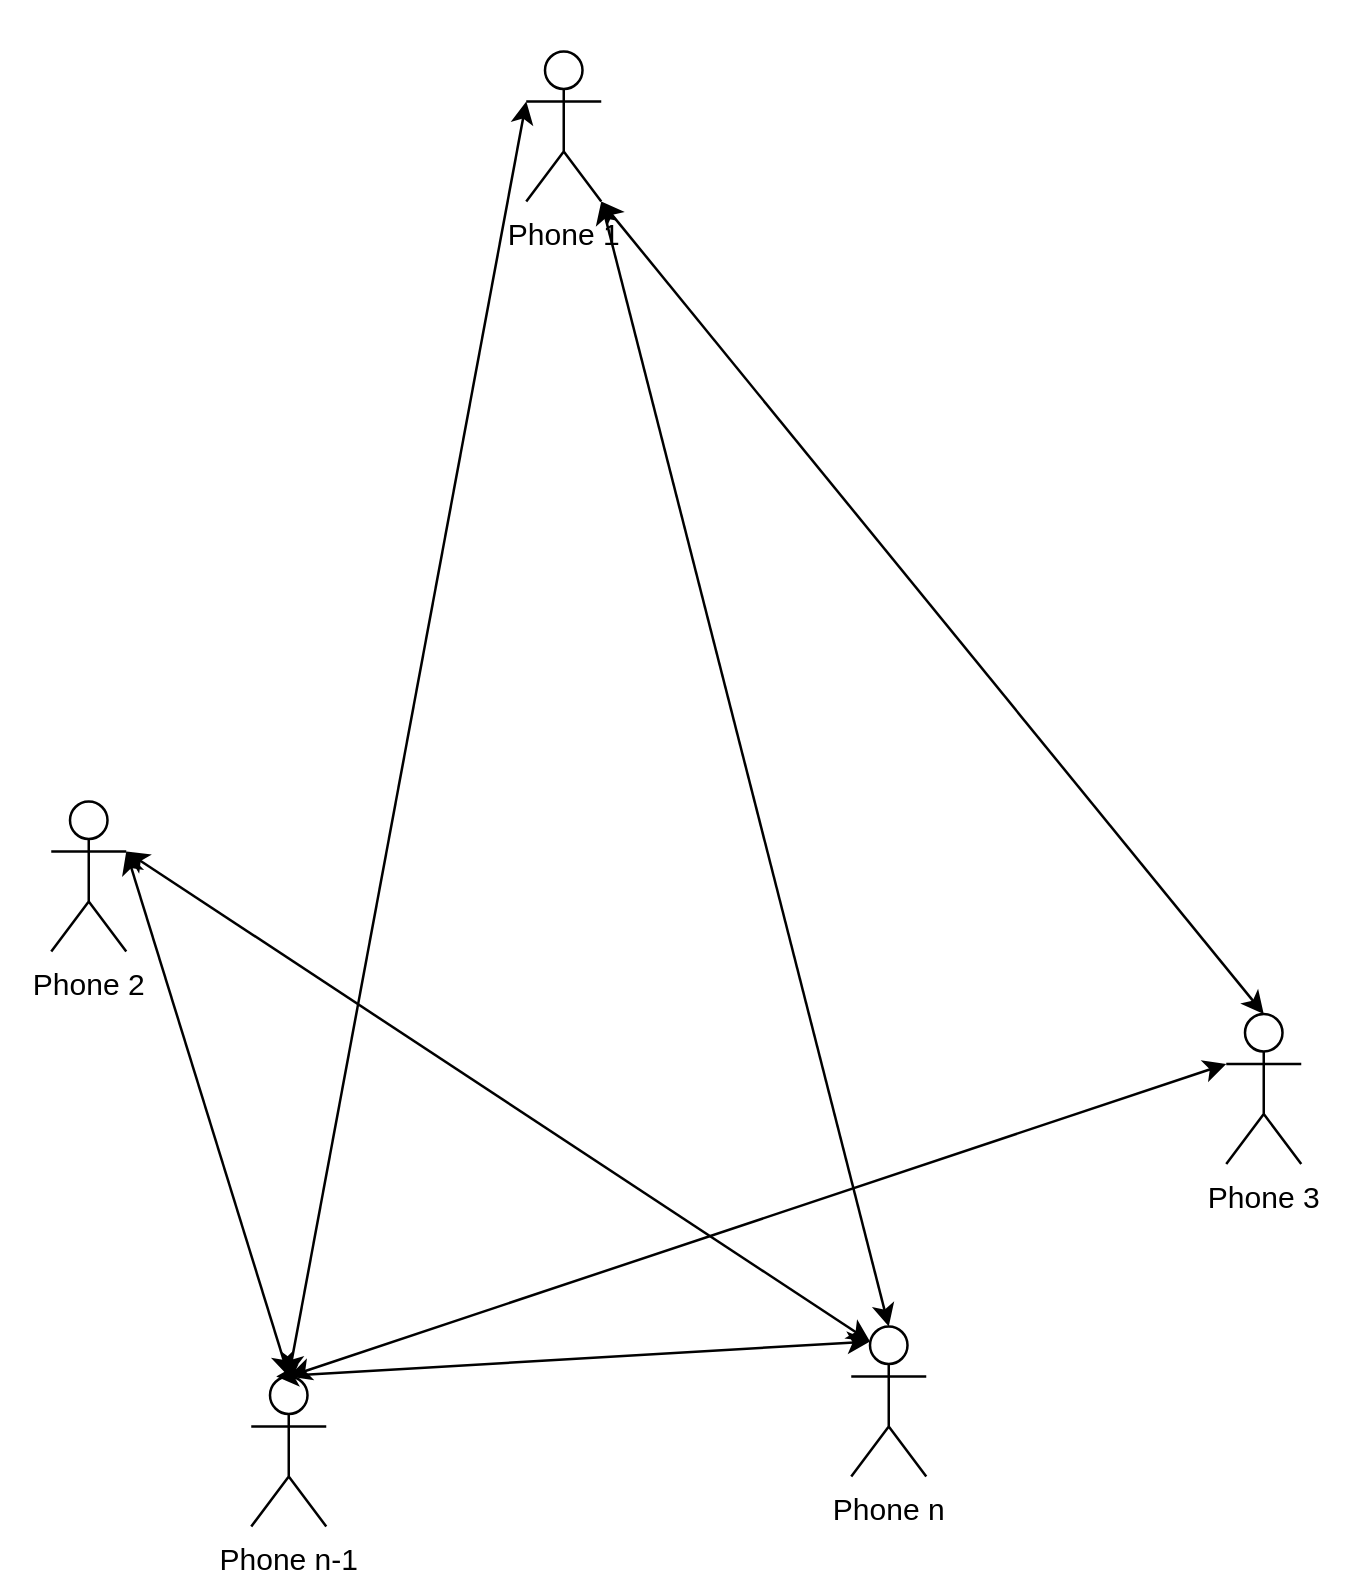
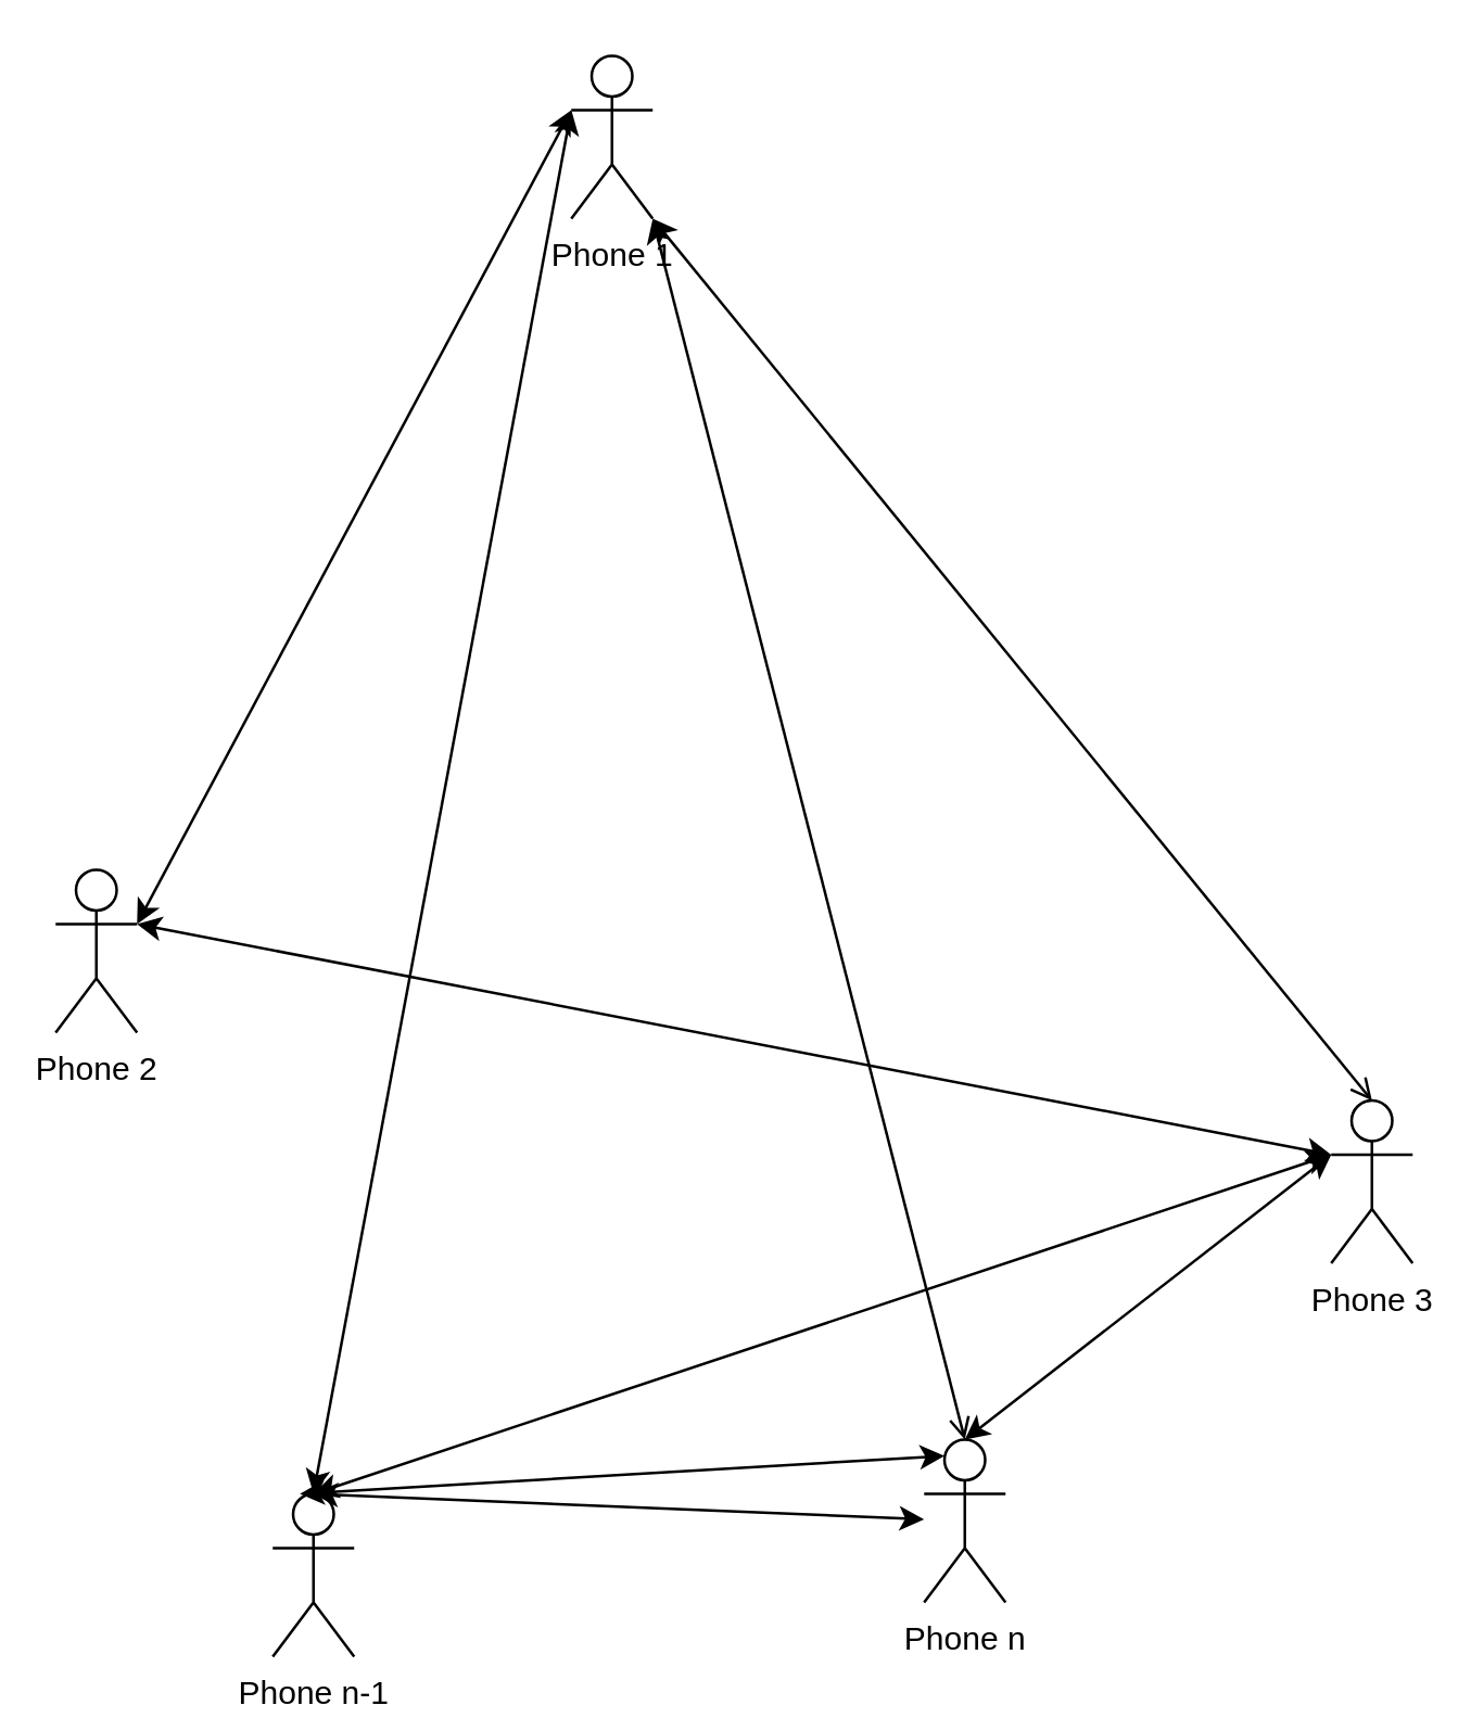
+ <mxCell id="5" value="" style="endArrow=classic;startArrow=classic;html=1;rounded=0;exitX=1;exitY=0.333;exitDx=0;exitDy=0;exitPerimeter=0;entryX=0;entryY=0.333;entryDx=0;entryDy=0;entryPerimeter=0;" edge="1" parent="1" source="3" target="4"><mxGeometry width="50" height="50" relative="1" as="geometry"><mxPoint x="10" y="330" as="sourcePoint" /><mxPoint x="60" y="280" as="targetPoint" /></mxGeometry></mxCell>
+ <mxCell id="6" value="" style="endArrow=classic;startArrow=classic;html=1;rounded=0;exitX=1;exitY=0.333;exitDx=0;exitDy=0;exitPerimeter=0;entryX=0;entryY=0.333;entryDx=0;entryDy=0;entryPerimeter=0;" edge="1" parent="1" source="3" target="2"><mxGeometry width="50" height="50" relative="1" as="geometry"><mxPoint x="-40" y="340" as="sourcePoint" /><mxPoint x="470" y="445" as="targetPoint" /></mxGeometry></mxCell>
- <mxCell id="7" value="" style="endArrow=classic;startArrow=classic;html=1;rounded=0;exitX=1;exitY=1;exitDx=0;exitDy=0;exitPerimeter=0;entryX=0.5;entryY=0;entryDx=0;entryDy=0;entryPerimeter=0;" edge="1" parent="1" source="4" target="2"><mxGeometry width="50" height="50" relative="1" as="geometry"><mxPoint x="230" y="215" as="sourcePoint" /><mxPoint x="740" y="320" as="targetPoint" /></mxGeometry></mxCell>
+ <mxCell id="7" value="" style="endArrow=open;startArrow=classic;html=1;rounded=0;exitX=1;exitY=1;exitDx=0;exitDy=0;exitPerimeter=0;entryX=0.5;entryY=0;entryDx=0;entryDy=0;entryPerimeter=0;" edge="1" parent="1" source="4" target="2"><mxGeometry width="50" height="50" relative="1" as="geometry"><mxPoint x="230" y="215" as="sourcePoint" /><mxPoint x="740" y="320" as="targetPoint" /></mxGeometry></mxCell>
- <mxCell id="9" value="" style="endArrow=classic;startArrow=classic;html=1;rounded=0;exitX=0.5;exitY=0;exitDx=0;exitDy=0;exitPerimeter=0;entryX=1;entryY=0.333;entryDx=0;entryDy=0;entryPerimeter=0;" edge="1" parent="1" source="8" target="3"><mxGeometry width="50" height="50" relative="1" as="geometry"><mxPoint x="80" y="510" as="sourcePoint" /><mxPoint x="60" y="420" as="targetPoint" /></mxGeometry></mxCell>
+ <mxCell id="9" value="" style="endArrow=classic;startArrow=classic;html=1;rounded=0;exitX=0.5;exitY=0;exitDx=0;exitDy=0;exitPerimeter=0;" edge="1" parent="1" source="8" target="12"><mxGeometry width="50" height="50" relative="1" as="geometry"><mxPoint x="80" y="510" as="sourcePoint" /><mxPoint x="60" y="420" as="targetPoint" /></mxGeometry></mxCell>
- <mxCell id="14" value="" style="endArrow=classic;startArrow=classic;html=1;rounded=0;exitX=1;exitY=0.333;exitDx=0;exitDy=0;exitPerimeter=0;entryX=0.25;entryY=0.1;entryDx=0;entryDy=0;entryPerimeter=0;" edge="1" parent="1" source="3" target="12"><mxGeometry width="50" height="50" relative="1" as="geometry"><mxPoint x="210" y="670" as="sourcePoint" /><mxPoint x="300" y="510" as="targetPoint" /></mxGeometry></mxCell>
+ <mxCell id="16" value="" style="endArrow=classic;startArrow=classic;html=1;rounded=0;exitX=0.5;exitY=0;exitDx=0;exitDy=0;exitPerimeter=0;entryX=0;entryY=0.333;entryDx=0;entryDy=0;entryPerimeter=0;" edge="1" parent="1" source="12" target="2"><mxGeometry width="50" height="50" relative="1" as="geometry"><mxPoint x="540" y="620" as="sourcePoint" /><mxPoint x="590" y="570" as="targetPoint" /></mxGeometry></mxCell>
- <mxCell id="15" value="" style="endArrow=classic;startArrow=classic;html=1;rounded=0;exitX=1;exitY=1;exitDx=0;exitDy=0;exitPerimeter=0;entryX=0.5;entryY=0;entryDx=0;entryDy=0;entryPerimeter=0;" edge="1" parent="1" source="4" target="12"><mxGeometry width="50" height="50" relative="1" as="geometry"><mxPoint x="470" y="620" as="sourcePoint" /><mxPoint x="520" y="570" as="targetPoint" /></mxGeometry></mxCell>
+ <mxCell id="15" value="" style="endArrow=open;startArrow=classic;html=1;rounded=0;exitX=1;exitY=1;exitDx=0;exitDy=0;exitPerimeter=0;entryX=0.5;entryY=0;entryDx=0;entryDy=0;entryPerimeter=0;" edge="1" parent="1" source="4" target="12"><mxGeometry width="50" height="50" relative="1" as="geometry"><mxPoint x="470" y="620" as="sourcePoint" /><mxPoint x="520" y="570" as="targetPoint" /></mxGeometry></mxCell>
